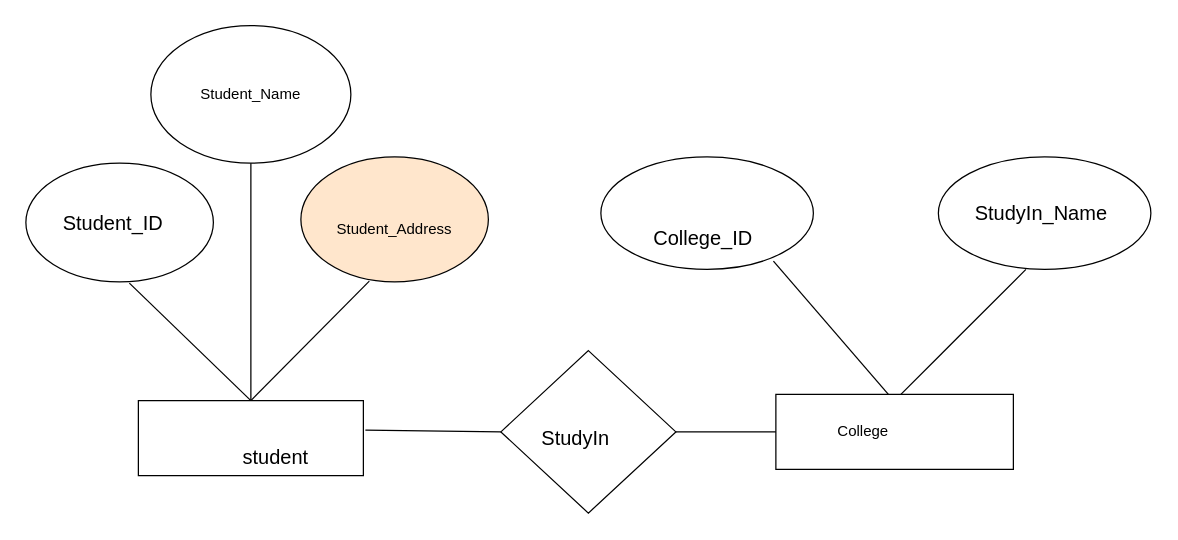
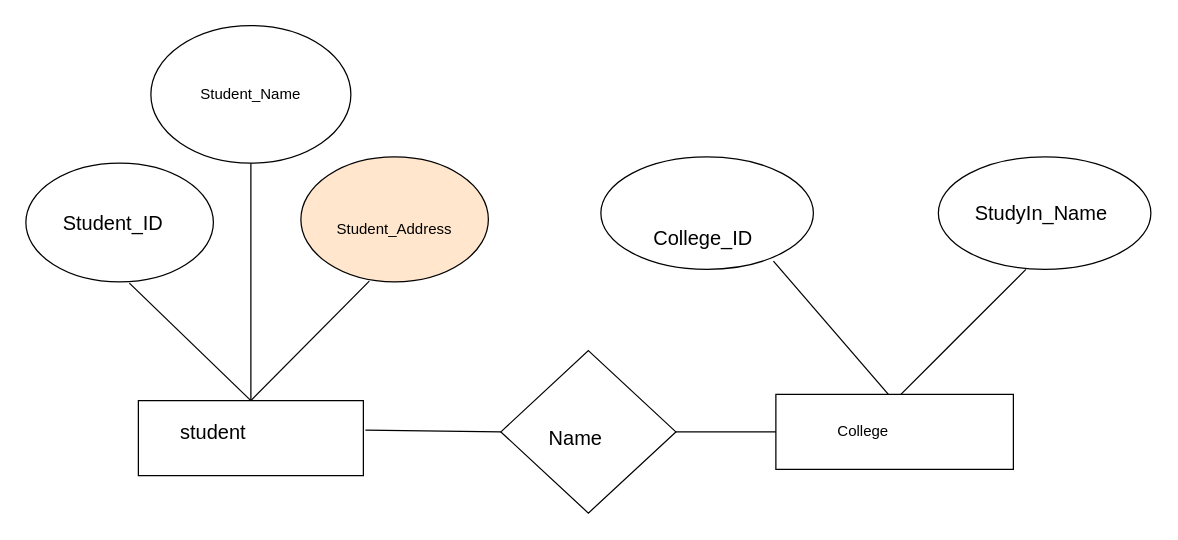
- <mxCell id="5" value="&lt;font size=&quot;3&quot;&gt;StudyIn&lt;/font&gt;" style="text;html=1;strokeColor=none;fillColor=none;align=center;verticalAlign=middle;whiteSpace=wrap;rounded=0;" parent="1" vertex="1"><mxGeometry x="440" y="340" width="40" height="20" as="geometry" /></mxCell>
+ <mxCell id="5" value="&lt;font size=&quot;3&quot;&gt;Name&lt;/font&gt;" style="text;html=1;strokeColor=none;fillColor=none;align=center;verticalAlign=middle;whiteSpace=wrap;rounded=0;" parent="1" vertex="1"><mxGeometry x="440" y="340" width="40" height="20" as="geometry" /></mxCell>
- <mxCell id="3" value="&lt;font size=&quot;3&quot;&gt;student&lt;/font&gt;" style="text;html=1;strokeColor=none;fillColor=none;align=center;verticalAlign=middle;whiteSpace=wrap;rounded=0;" parent="1" vertex="1"><mxGeometry x="200" y="355" width="40" height="20" as="geometry" /></mxCell>
+ <mxCell id="3" value="&lt;font size=&quot;3&quot;&gt;student&lt;/font&gt;" style="text;html=1;strokeColor=none;fillColor=none;align=center;verticalAlign=middle;whiteSpace=wrap;rounded=0;" parent="1" vertex="1"><mxGeometry x="150" y="335" width="40" height="20" as="geometry" /></mxCell>
